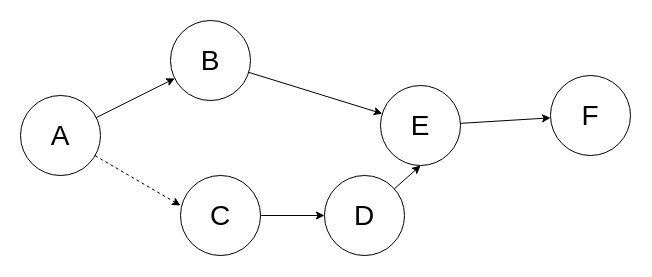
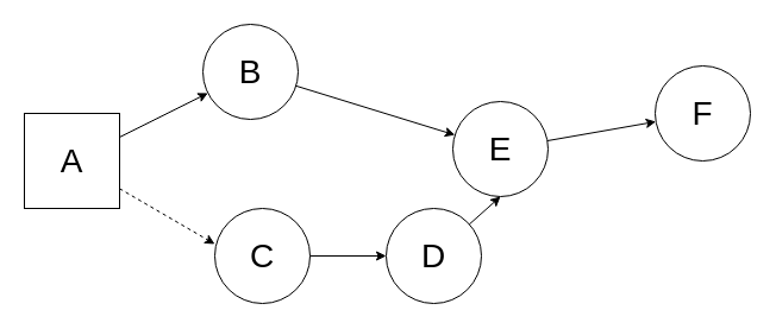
- <mxCell id="13" value="F" style="ellipse;whiteSpace=wrap;html=1;aspect=fixed;fontSize=28;strokeColor=default;align=center;verticalAlign=middle;fontFamily=Helvetica;fontColor=default;fillColor=default;" vertex="1" parent="1"><mxGeometry x="550" y="75" width="80" height="80" as="geometry" /></mxCell>
+ <mxCell id="13" value="F" style="ellipse;whiteSpace=wrap;html=1;aspect=fixed;fontSize=28;strokeColor=default;align=center;verticalAlign=middle;fontFamily=Helvetica;fontColor=default;fillColor=default;" vertex="1" parent="1"><mxGeometry x="550" y="55" width="80" height="80" as="geometry" /></mxCell>
- <mxCell id="2" value="A" style="ellipse;whiteSpace=wrap;html=1;aspect=fixed;fontSize=28;" vertex="1" parent="1"><mxGeometry x="20" y="95" width="80" height="80" as="geometry" /></mxCell>
+ <mxCell id="2" value="A" style="whiteSpace=wrap;html=1;aspect=fixed;fontSize=28;rounded=0;" vertex="1" parent="1"><mxGeometry x="20" y="95" width="80" height="80" as="geometry" /></mxCell>
